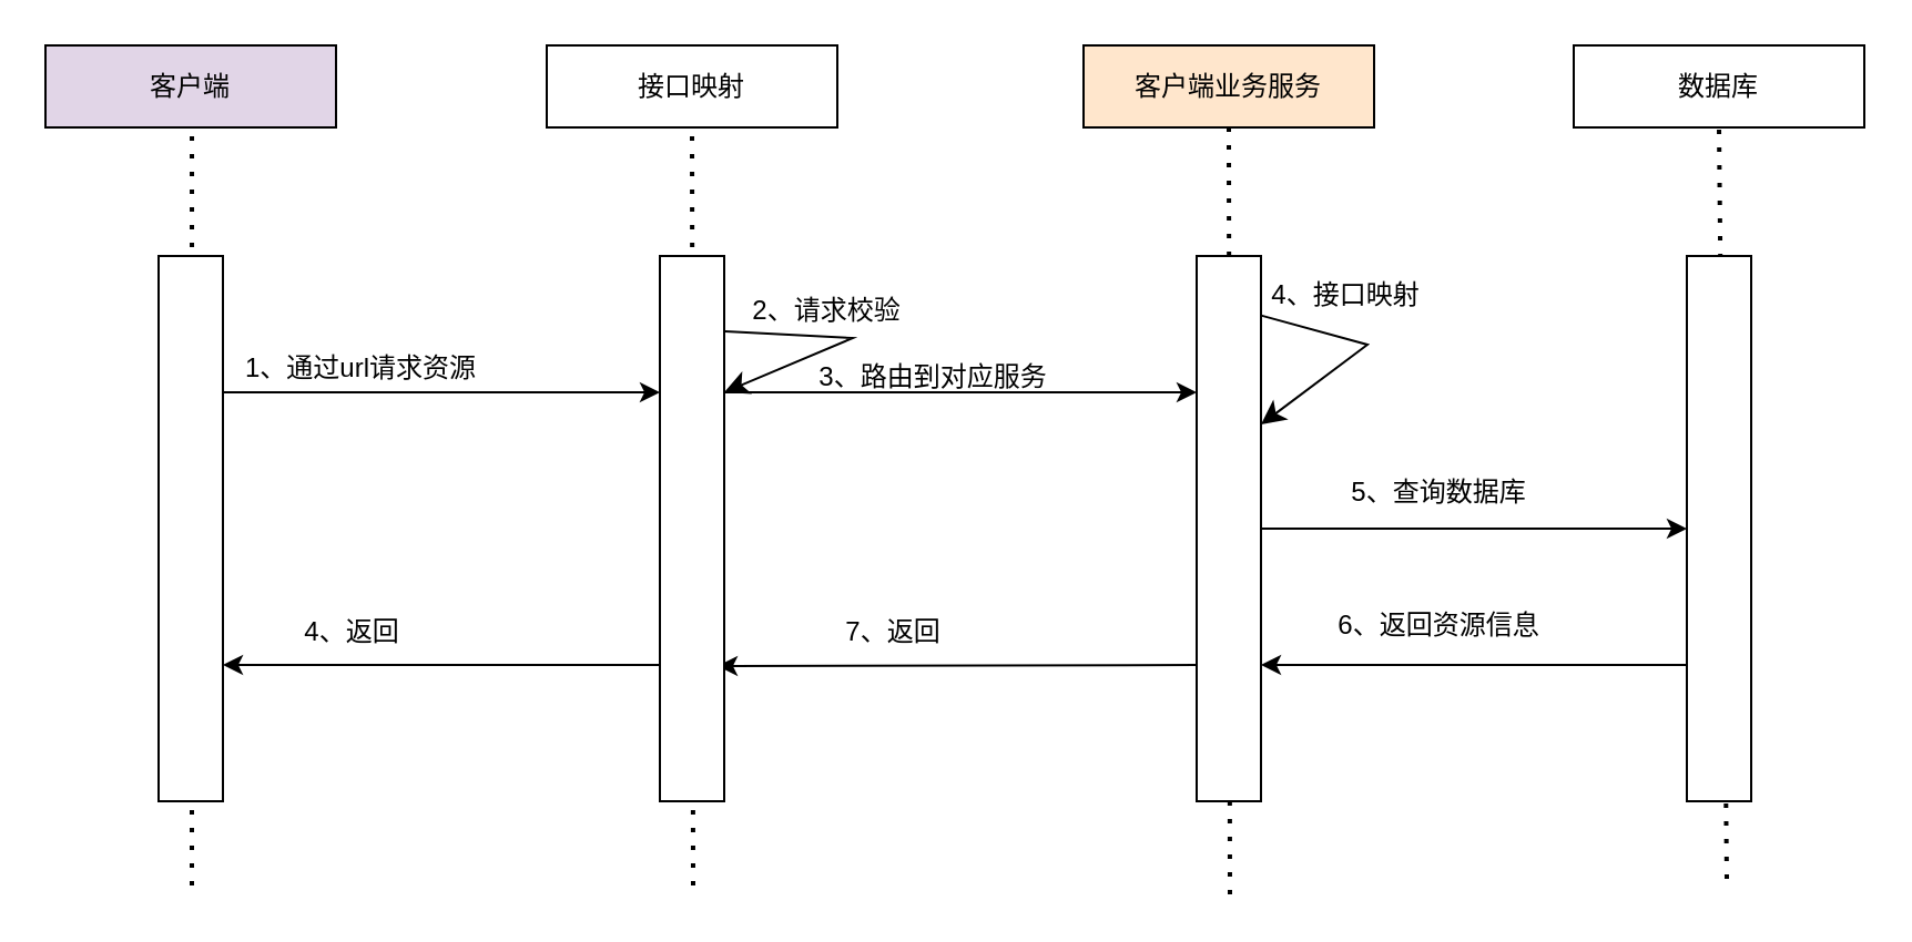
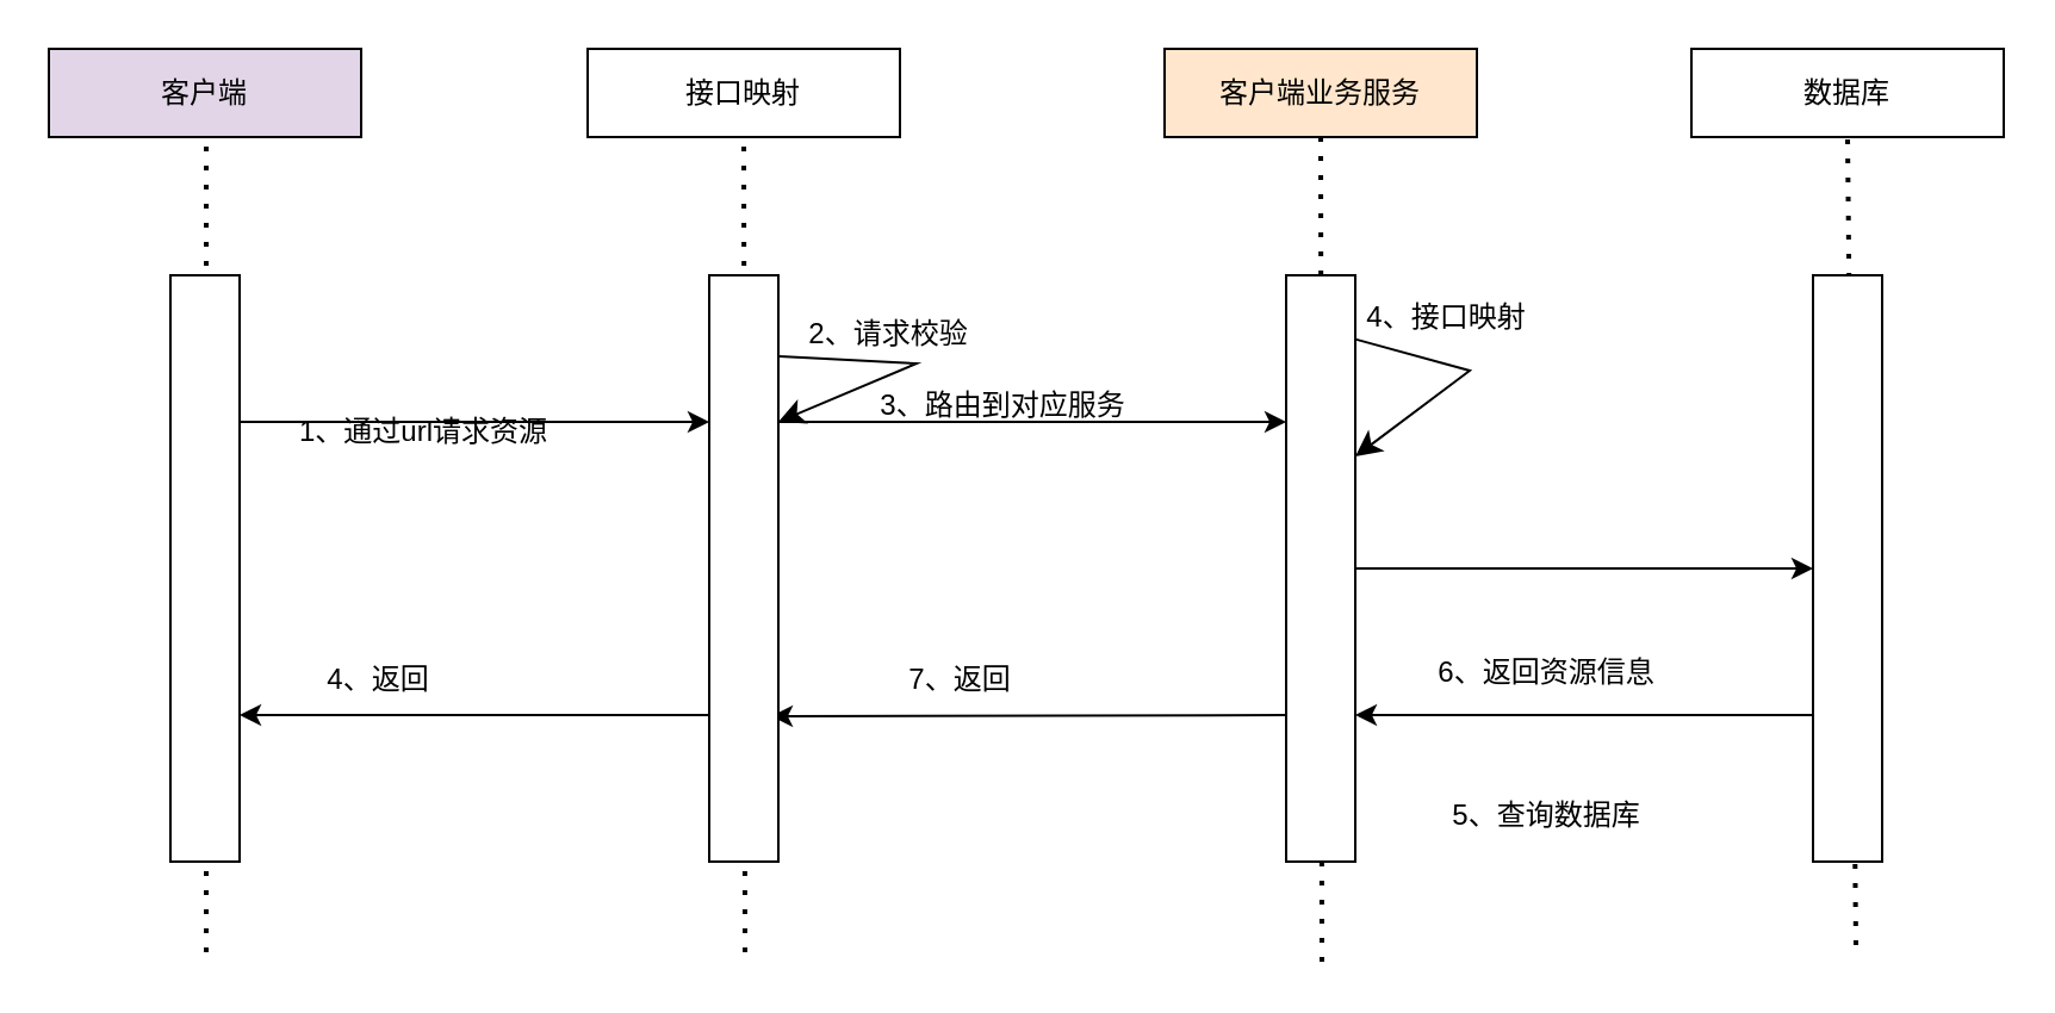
- <mxCell id="20" value="1、通过url请求资源" style="text;html=1;align=center;verticalAlign=middle;resizable=0;points=[];autosize=1;strokeColor=none;fillColor=none;" vertex="1" parent="1"><mxGeometry x="101" y="153" width="122" height="26" as="geometry" /></mxCell>
+ <mxCell id="20" value="1、通过url请求资源" style="text;html=1;align=center;verticalAlign=middle;resizable=0;points=[];autosize=1;strokeColor=none;fillColor=none;" vertex="1" parent="1"><mxGeometry x="116" y="168" width="122" height="26" as="geometry" /></mxCell>
- <mxCell id="25" value="5、查询数据库" style="text;html=1;align=center;verticalAlign=middle;resizable=0;points=[];autosize=1;strokeColor=none;fillColor=none;" vertex="1" parent="1"><mxGeometry x="599" y="209" width="97" height="26" as="geometry" /></mxCell>
+ <mxCell id="25" value="5、查询数据库" style="text;html=1;align=center;verticalAlign=middle;resizable=0;points=[];autosize=1;strokeColor=none;fillColor=none;" vertex="1" parent="1"><mxGeometry x="599" y="329" width="97" height="26" as="geometry" /></mxCell>
